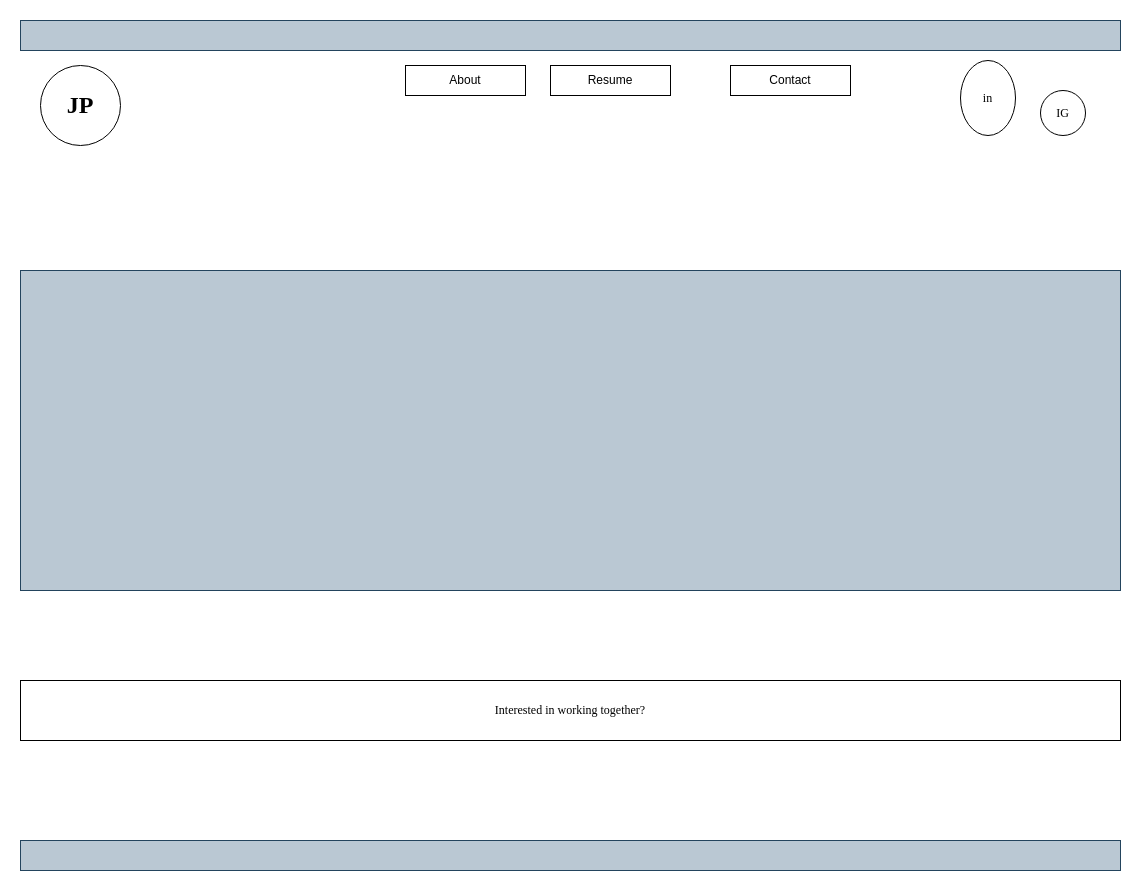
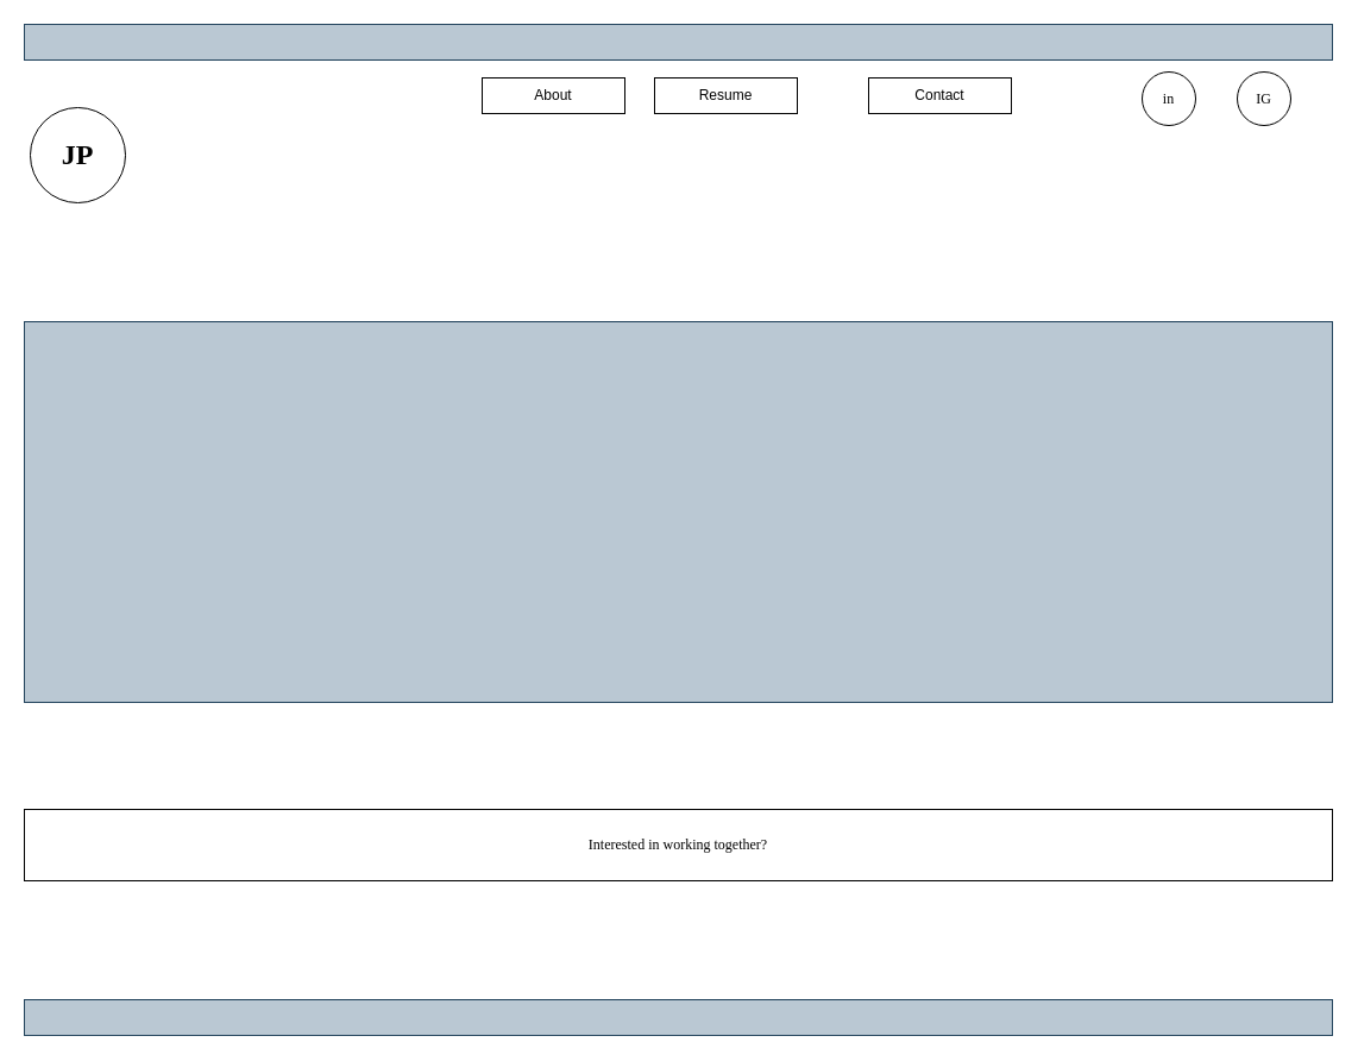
- <mxCell id="9" value="in" style="ellipse;whiteSpace=wrap;html=1;aspect=fixed;fontFamily=Georgia;" vertex="1" parent="1"><mxGeometry x="960" y="60" width="55" height="75" as="geometry" /></mxCell>
+ <mxCell id="9" value="in" style="ellipse;whiteSpace=wrap;html=1;aspect=fixed;fontFamily=Georgia;" vertex="1" parent="1"><mxGeometry x="960" y="60" width="45" height="45" as="geometry" /></mxCell>
- <mxCell id="3" value="&lt;b&gt;&lt;font style=&quot;font-size: 24px&quot;&gt;JP&lt;/font&gt;&lt;/b&gt;" style="ellipse;whiteSpace=wrap;html=1;aspect=fixed;fontFamily=Georgia;" parent="1" vertex="1"><mxGeometry x="40" y="65" width="80" height="80" as="geometry" /></mxCell>
+ <mxCell id="3" value="&lt;b&gt;&lt;font style=&quot;font-size: 24px&quot;&gt;JP&lt;/font&gt;&lt;/b&gt;" style="ellipse;whiteSpace=wrap;html=1;aspect=fixed;fontFamily=Georgia;" parent="1" vertex="1"><mxGeometry x="25" y="90" width="80" height="80" as="geometry" /></mxCell>
- <mxCell id="10" value="IG" style="ellipse;whiteSpace=wrap;html=1;aspect=fixed;fontFamily=Georgia;" vertex="1" parent="1"><mxGeometry x="1040" y="90" width="45" height="45" as="geometry" /></mxCell>
+ <mxCell id="10" value="IG" style="ellipse;whiteSpace=wrap;html=1;aspect=fixed;fontFamily=Georgia;" vertex="1" parent="1"><mxGeometry x="1040" y="60" width="45" height="45" as="geometry" /></mxCell>
